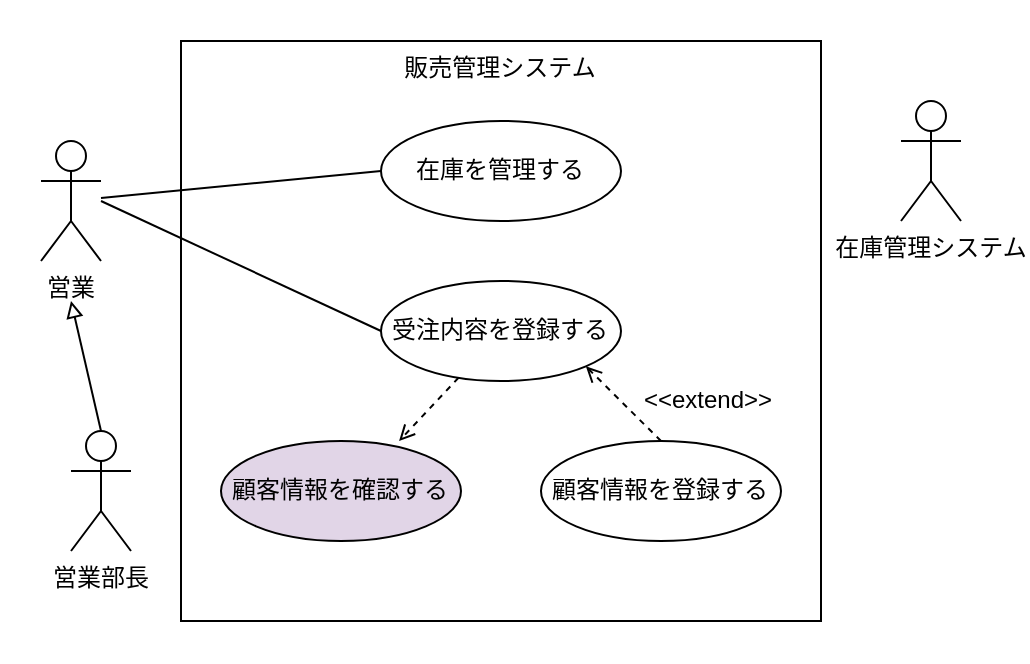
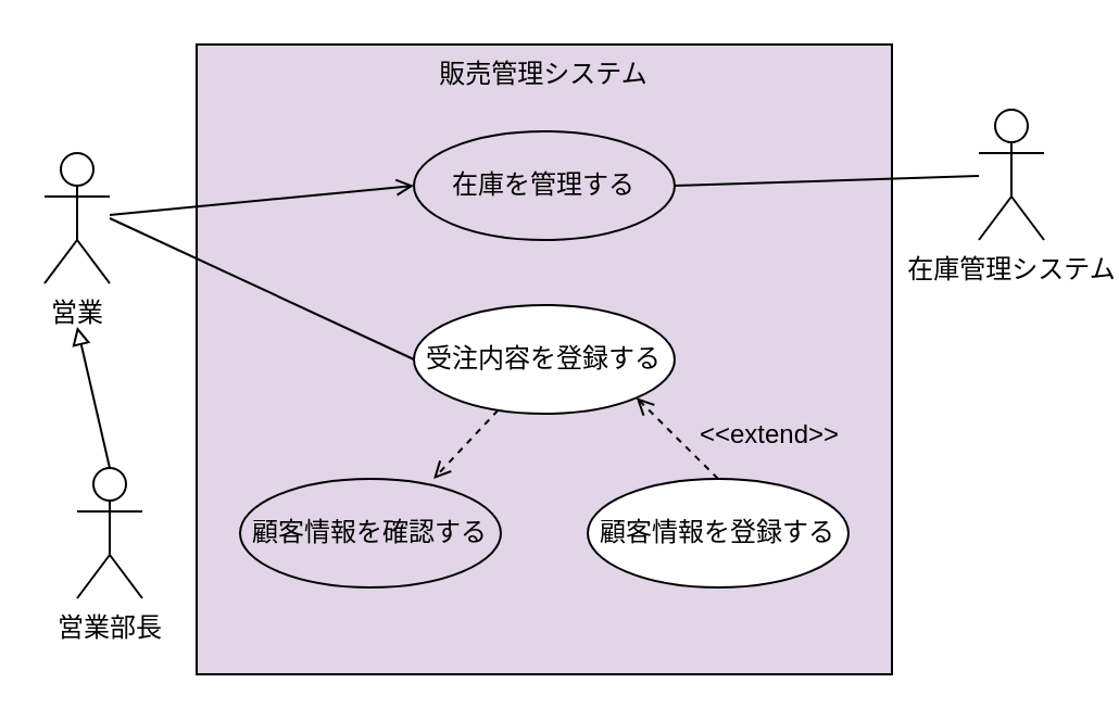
- <mxCell id="2" value="販売管理システム" style="rounded=0;whiteSpace=wrap;html=1;verticalAlign=top;" vertex="1" parent="1"><mxGeometry x="90" y="20" width="320" height="290" as="geometry" /></mxCell>
+ <mxCell id="2" value="販売管理システム" style="rounded=0;whiteSpace=wrap;html=1;verticalAlign=top;fillColor=#e1d5e7;" vertex="1" parent="1"><mxGeometry x="90" y="20" width="320" height="290" as="geometry" /></mxCell>
+ <mxCell id="14" style="edgeStyle=none;rounded=0;orthogonalLoop=1;jettySize=auto;html=1;entryX=1;entryY=0.5;entryDx=0;entryDy=0;endArrow=none;endFill=0;" edge="1" parent="1" source="15" target="6"><mxGeometry relative="1" as="geometry" /></mxCell>
- <mxCell id="6" value="在庫を管理する" style="ellipse;whiteSpace=wrap;html=1;" vertex="1" parent="1"><mxGeometry x="190" y="60" width="120" height="50" as="geometry" /></mxCell>
+ <mxCell id="6" value="在庫を管理する" style="ellipse;whiteSpace=wrap;html=1;fillColor=#e1d5e7;" vertex="1" parent="1"><mxGeometry x="190" y="60" width="120" height="50" as="geometry" /></mxCell>
- <mxCell id="3" style="rounded=0;orthogonalLoop=1;jettySize=auto;html=1;entryX=0;entryY=0.5;entryDx=0;entryDy=0;endArrow=none;endFill=0;" edge="1" parent="1" source="5" target="6"><mxGeometry relative="1" as="geometry" /></mxCell>
+ <mxCell id="3" style="rounded=0;orthogonalLoop=1;jettySize=auto;html=1;entryX=0;entryY=0.5;entryDx=0;entryDy=0;endArrow=open;endFill=0;" edge="1" parent="1" source="5" target="6"><mxGeometry relative="1" as="geometry" /></mxCell>
